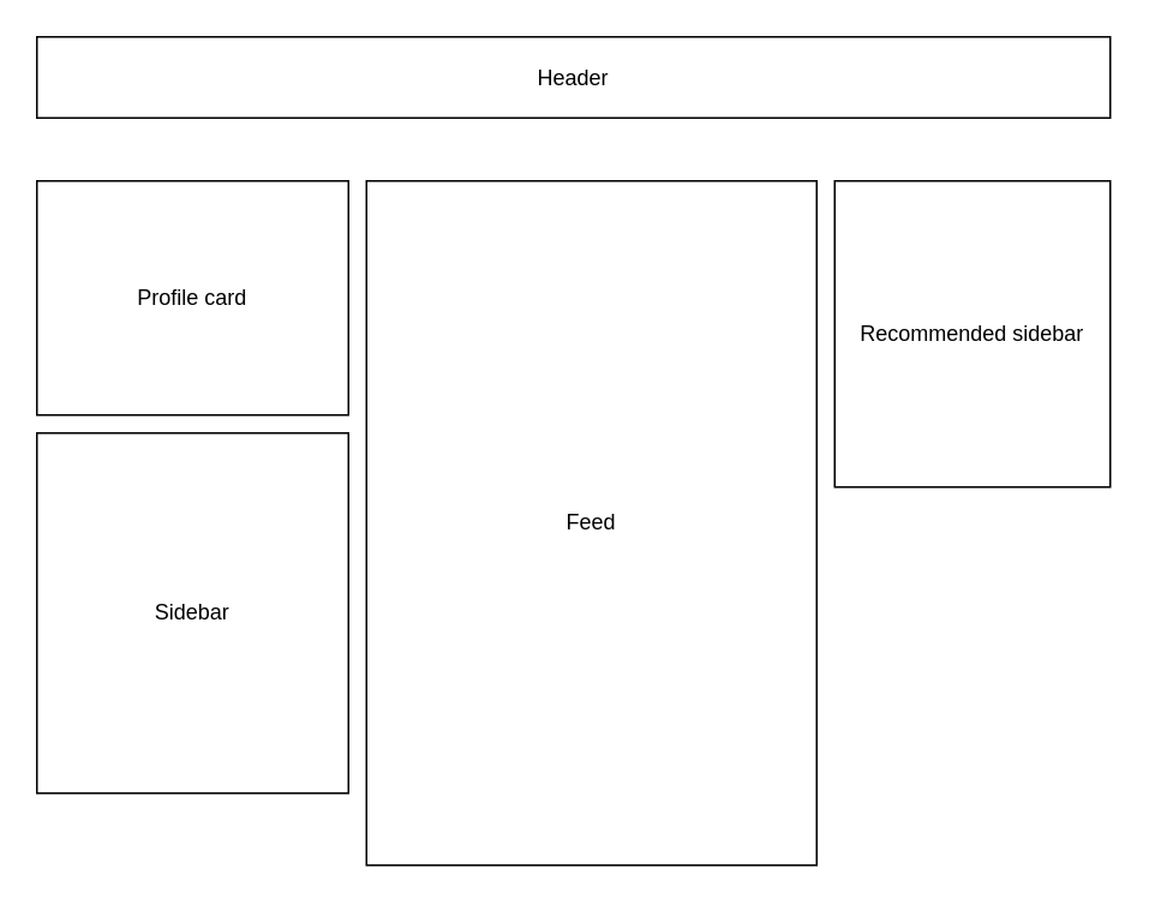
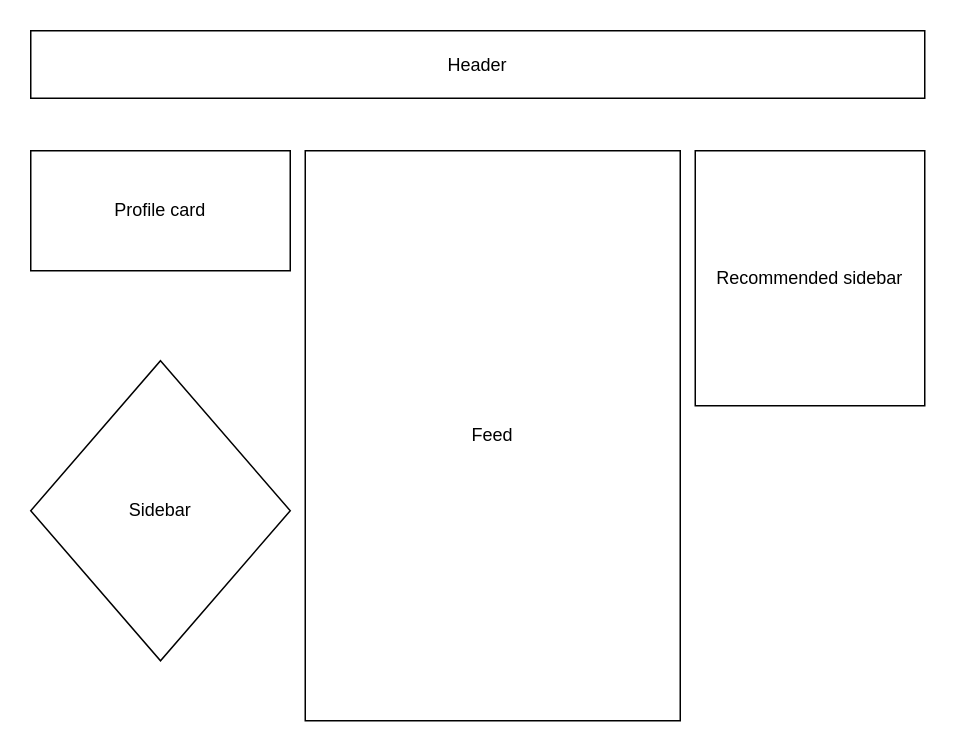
- <mxCell id="3" value="Profile card" style="rounded=0;whiteSpace=wrap;html=1;" vertex="1" parent="1"><mxGeometry x="20" y="100" width="173" height="130" as="geometry" /></mxCell>
+ <mxCell id="3" value="Profile card" style="rounded=0;whiteSpace=wrap;html=1;" vertex="1" parent="1"><mxGeometry x="20" y="100" width="173" height="80" as="geometry" /></mxCell>
- <mxCell id="4" value="Sidebar" style="rounded=0;whiteSpace=wrap;html=1;" vertex="1" parent="1"><mxGeometry x="20" y="240" width="173" height="200" as="geometry" /></mxCell>
+ <mxCell id="4" value="Sidebar" style="rhombus;whiteSpace=wrap;html=1;" vertex="1" parent="1"><mxGeometry x="20" y="240" width="173" height="200" as="geometry" /></mxCell>
